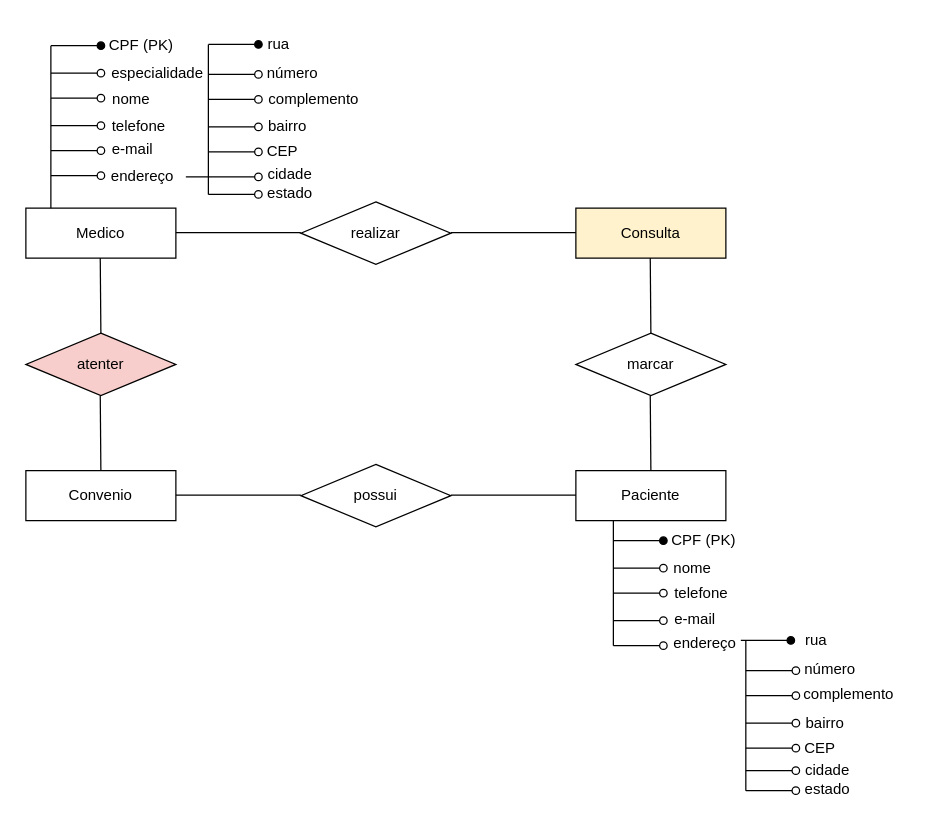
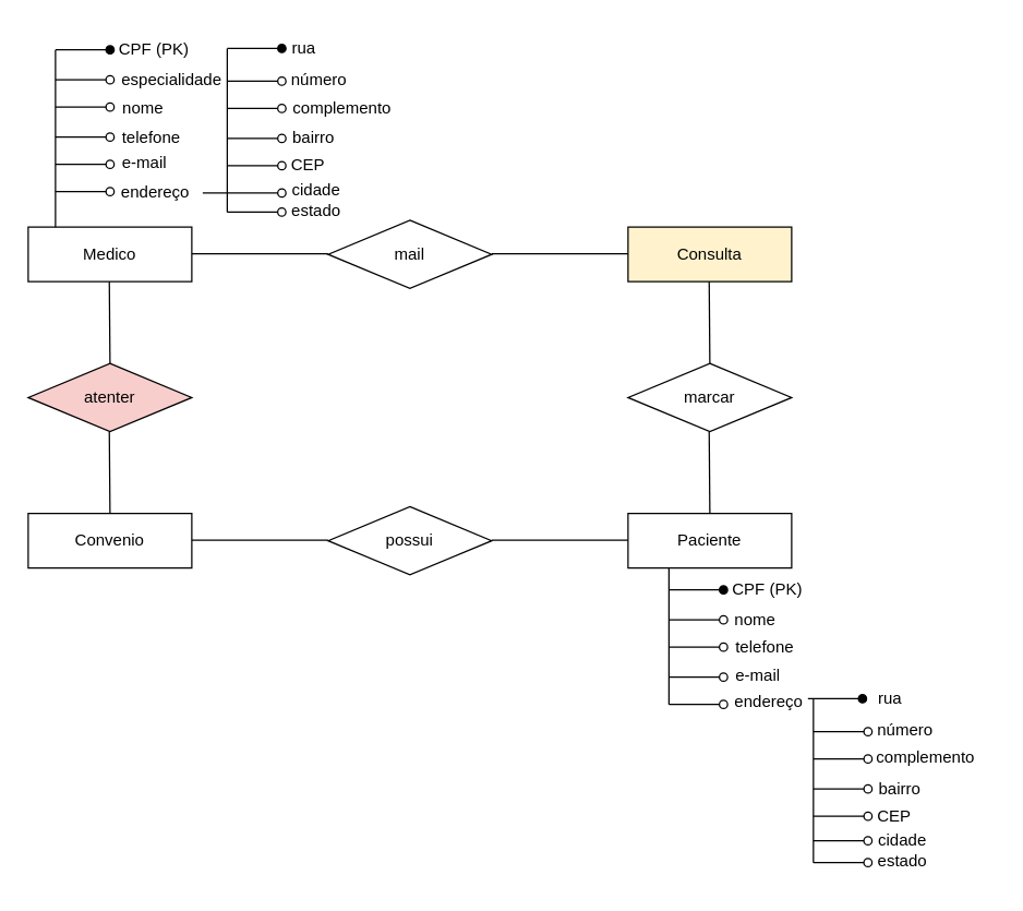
- <mxCell id="6" value="realizar" style="rhombus;whiteSpace=wrap;html=1;labelBackgroundColor=none;" vertex="1" parent="1"><mxGeometry x="240" y="161" width="120" height="50" as="geometry" /></mxCell>
+ <mxCell id="6" value="mail" style="rhombus;whiteSpace=wrap;html=1;labelBackgroundColor=none;" vertex="1" parent="1"><mxGeometry x="240" y="161" width="120" height="50" as="geometry" /></mxCell>
